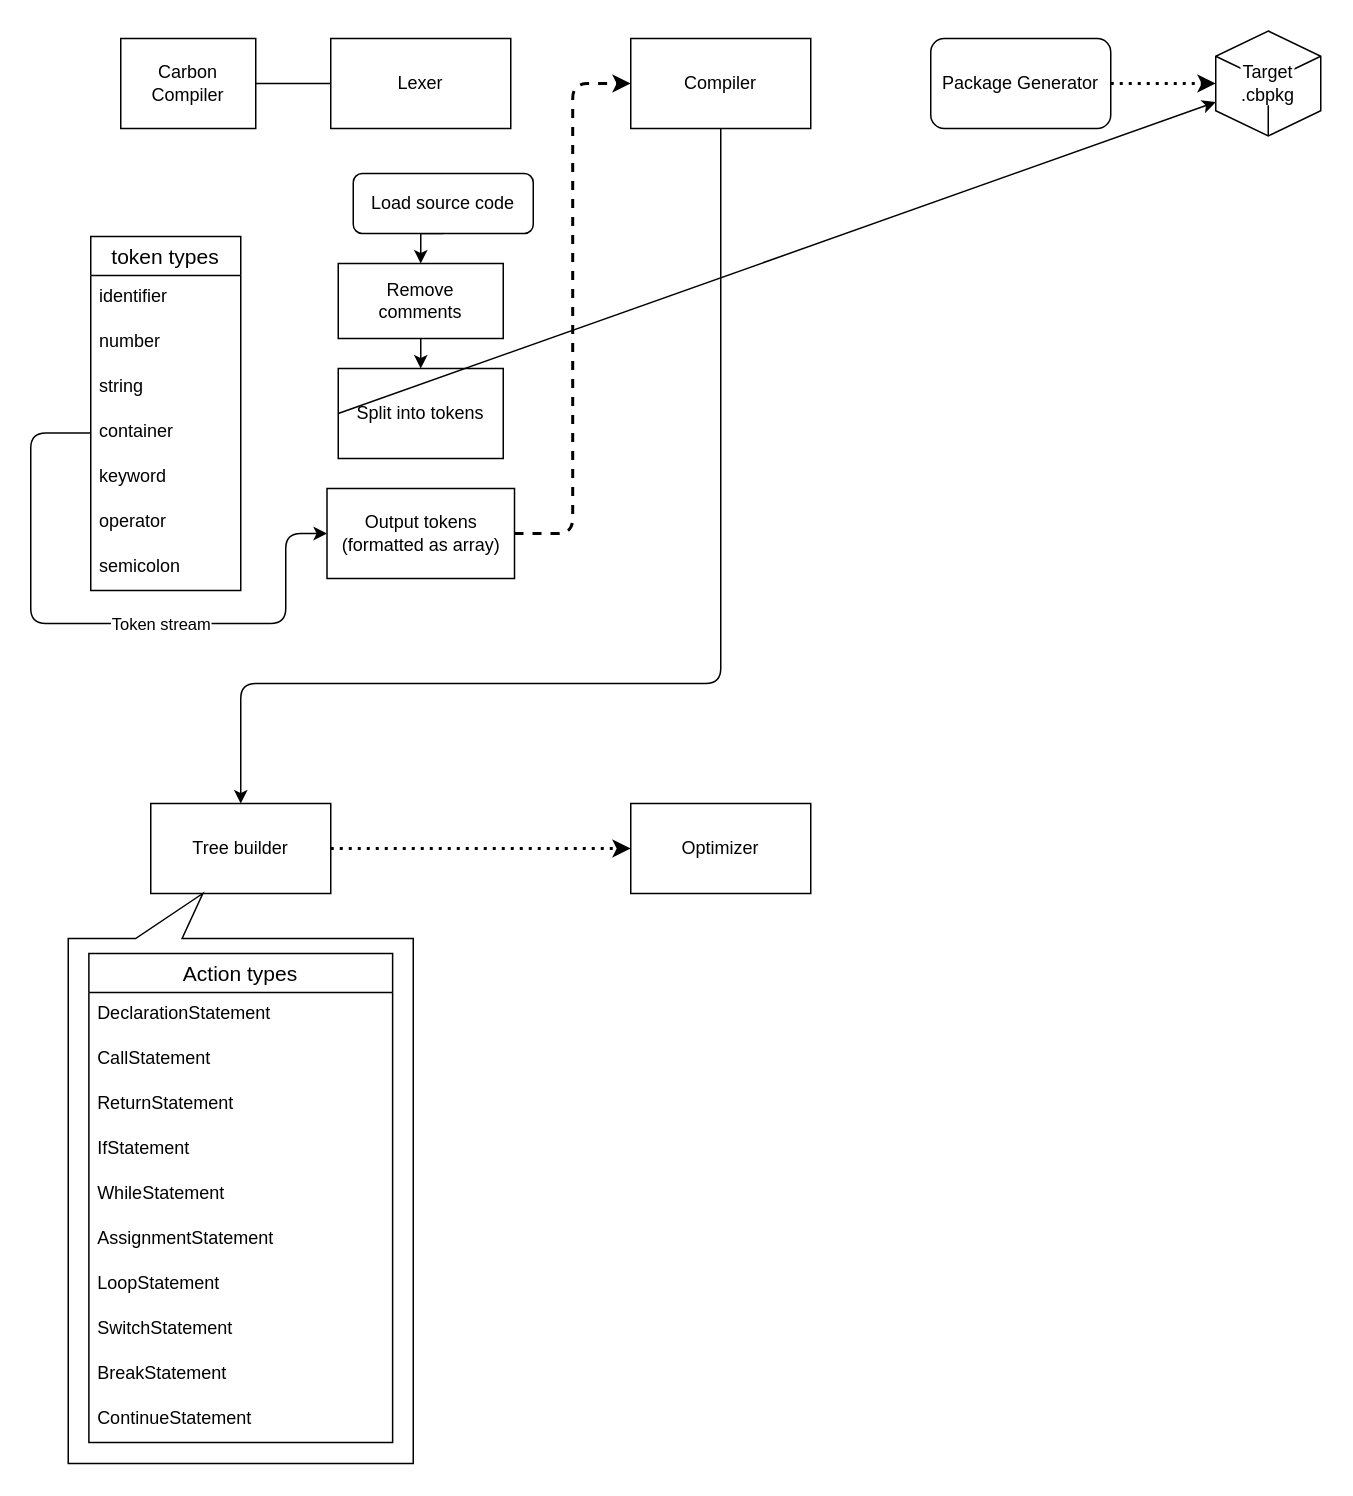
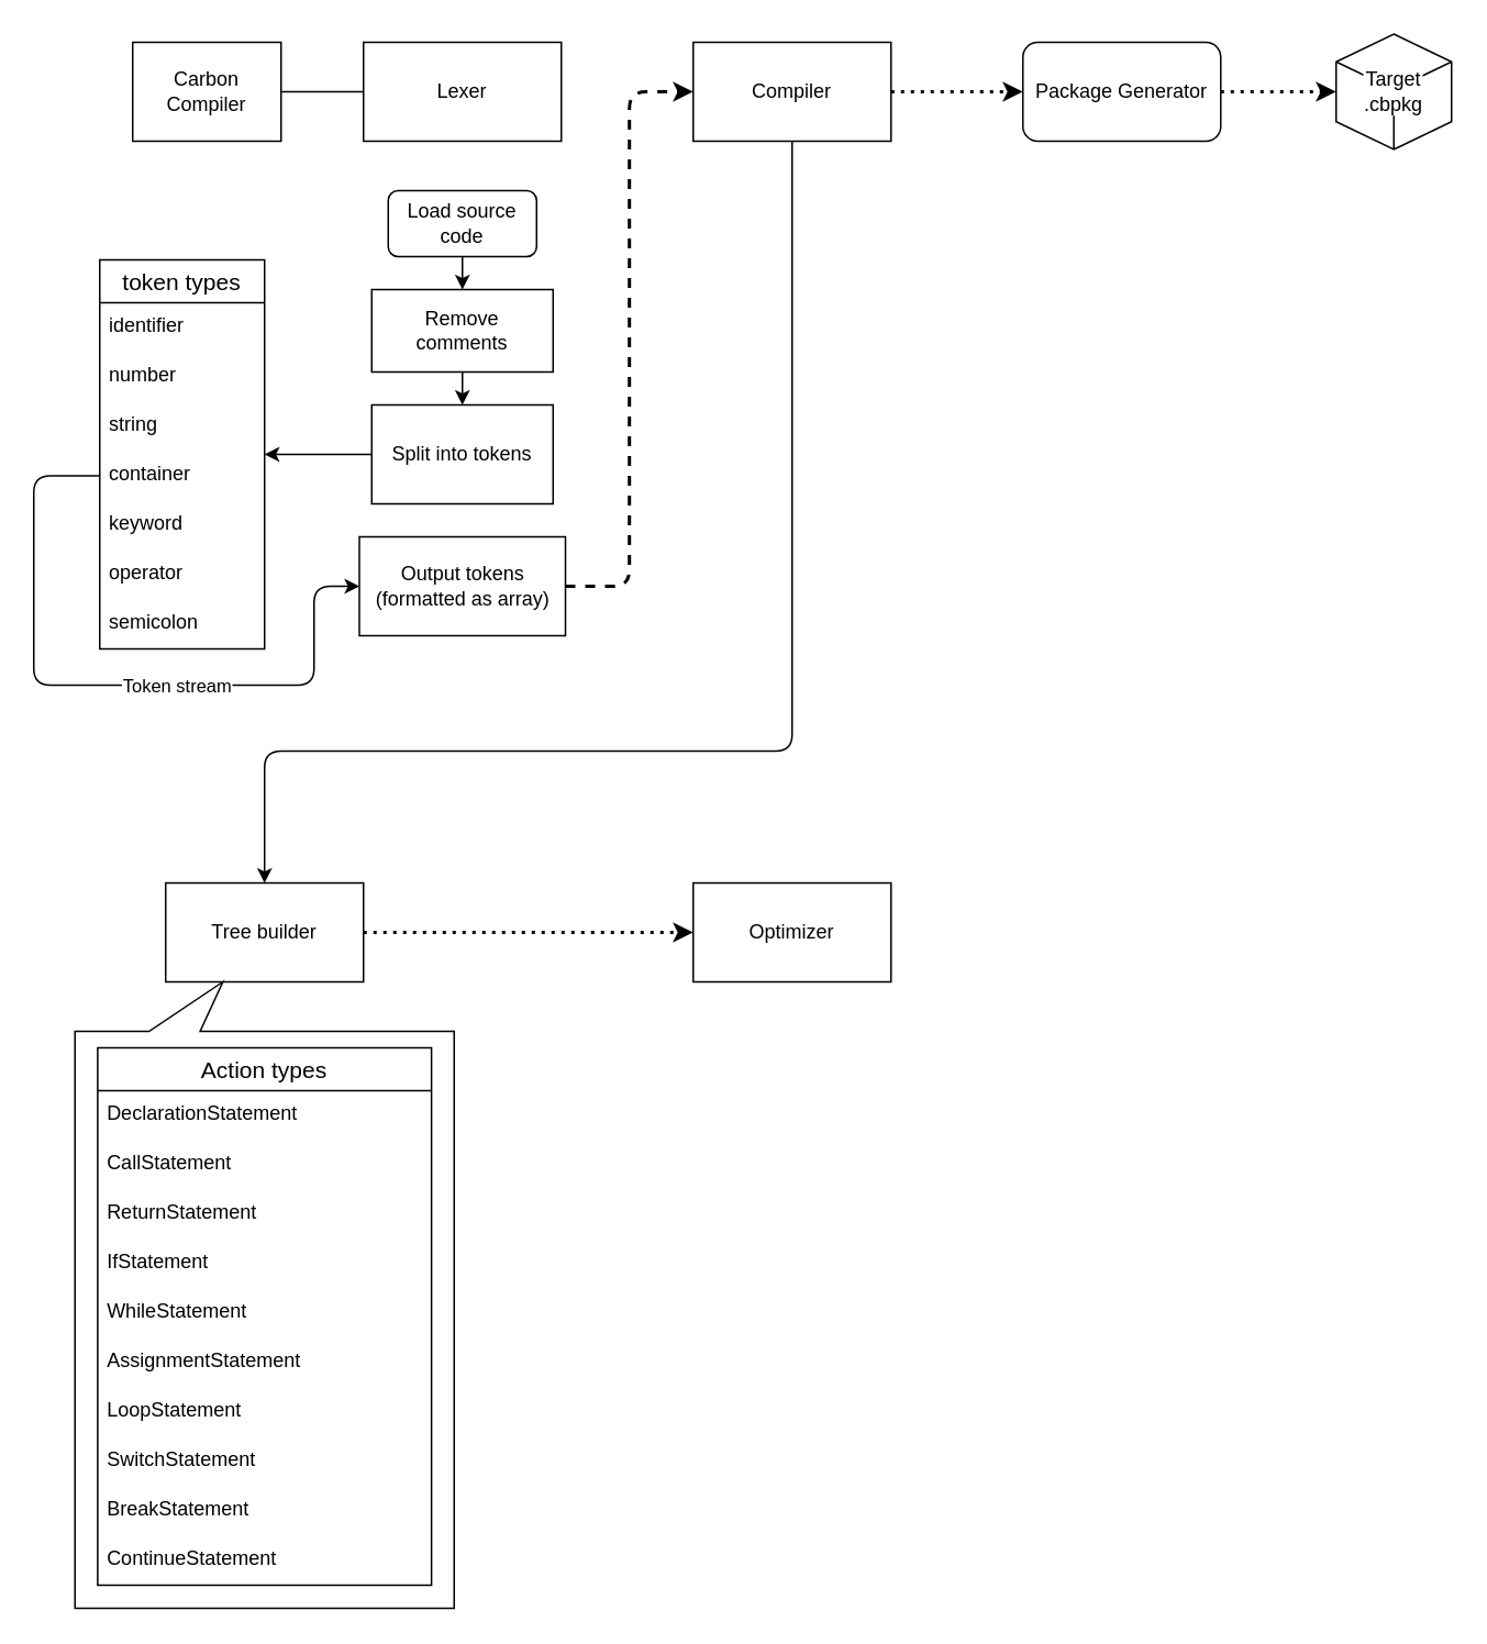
+ <mxCell id="8" value="" style="endArrow=classic;html=1;dashed=1;dashPattern=1 2;strokeWidth=2;exitX=1;exitY=0.5;exitDx=0;exitDy=0;entryX=0;entryY=0.5;entryDx=0;entryDy=0;" parent="1" source="4" target="5" edge="1"><mxGeometry width="50" height="50" relative="1" as="geometry"><mxPoint x="560" y="95" as="sourcePoint" /><mxPoint x="610" y="45" as="targetPoint" /></mxGeometry></mxCell>
- <mxCell id="12" value="Load source code" style="rounded=1;whiteSpace=wrap;html=1;labelBackgroundColor=#ffffff;" parent="1" vertex="1"><mxGeometry x="235" y="115" width="120" height="40" as="geometry" /></mxCell>
+ <mxCell id="12" value="Load source code" style="rounded=1;whiteSpace=wrap;html=1;labelBackgroundColor=#ffffff;" parent="1" vertex="1"><mxGeometry x="235" y="115" width="90" height="40" as="geometry" /></mxCell>
- <mxCell id="16" value="" style="endArrow=classic;html=1;strokeWidth=1;exitX=0;exitY=0.5;exitDx=0;exitDy=0;" parent="1" source="15" target="10" edge="1"><mxGeometry width="50" height="50" relative="1" as="geometry"><mxPoint x="210" y="325" as="sourcePoint" /><mxPoint x="180" y="275" as="targetPoint" /></mxGeometry></mxCell>
+ <mxCell id="16" value="" style="endArrow=classic;html=1;strokeWidth=1;entryX=1;entryY=0.5;entryDx=0;entryDy=0;exitX=0;exitY=0.5;exitDx=0;exitDy=0;" parent="1" source="15" target="24" edge="1"><mxGeometry width="50" height="50" relative="1" as="geometry"><mxPoint x="210" y="325" as="sourcePoint" /><mxPoint x="180" y="275" as="targetPoint" /></mxGeometry></mxCell>
